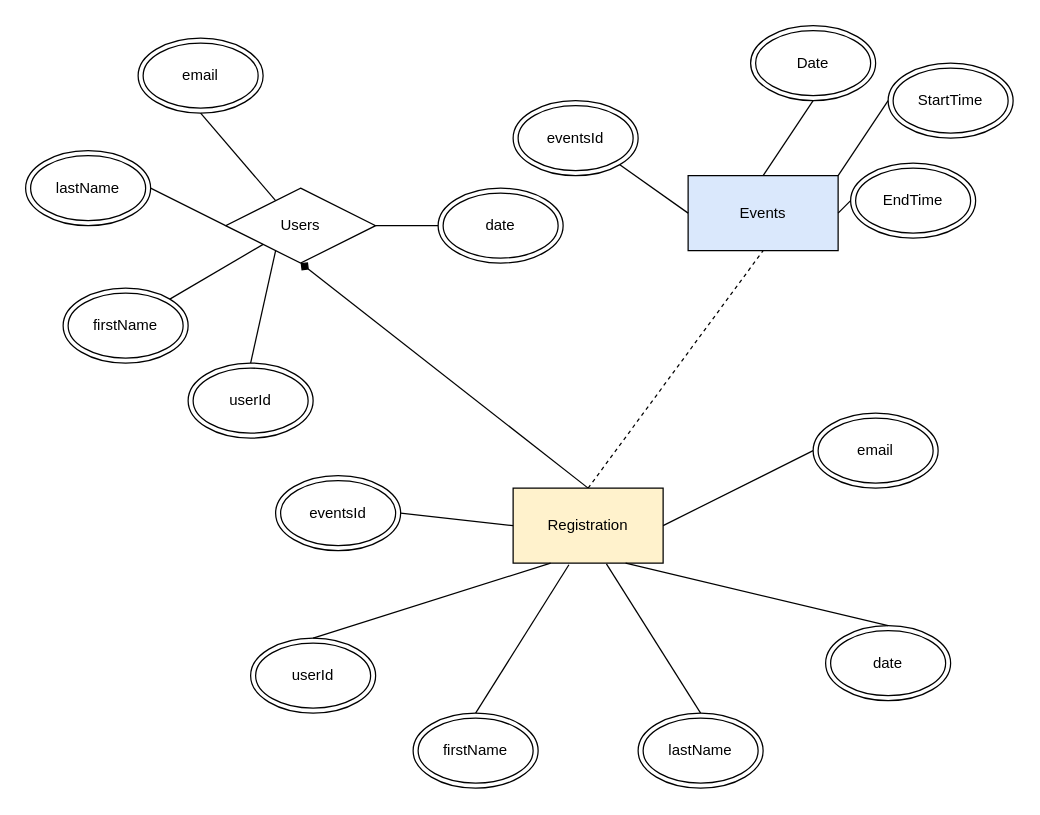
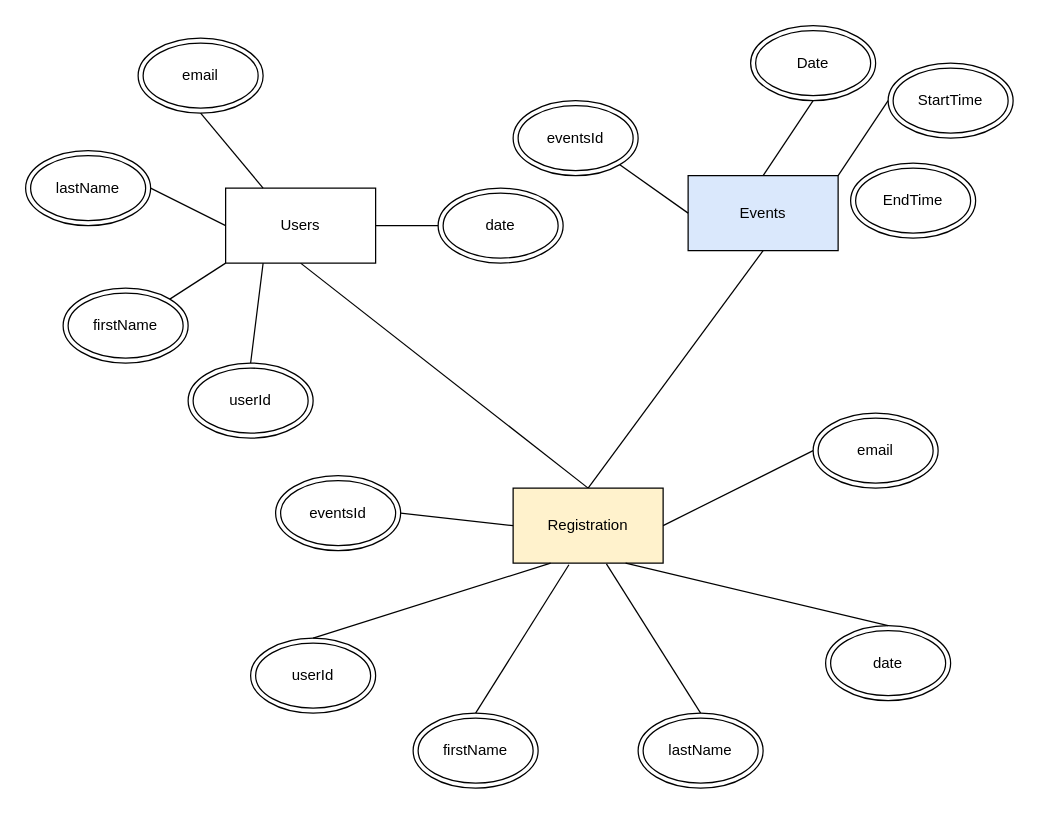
- <mxCell id="14" value="" style="endArrow=none;html=1;rounded=0;entryX=0;entryY=0.5;entryDx=0;entryDy=0;exitX=1;exitY=0.5;exitDx=0;exitDy=0;" parent="1" source="4" target="9" edge="1"><mxGeometry width="50" height="50" relative="1" as="geometry"><mxPoint x="620" y="210" as="sourcePoint" /><mxPoint x="670" y="160" as="targetPoint" /></mxGeometry></mxCell>
- <mxCell id="5" value="Users" style="rhombus;whiteSpace=wrap;html=1;" parent="1" vertex="1"><mxGeometry x="180" y="150" width="120" height="60" as="geometry" /></mxCell>
+ <mxCell id="5" value="Users" style="rounded=0;whiteSpace=wrap;html=1;" parent="1" vertex="1"><mxGeometry x="180" y="150" width="120" height="60" as="geometry" /></mxCell>
- <mxCell id="3" value="" style="endArrow=diamond;html=1;rounded=0;entryX=0.5;entryY=1;entryDx=0;entryDy=0;exitX=0.5;exitY=0;exitDx=0;exitDy=0;" parent="1" source="6" target="5" edge="1"><mxGeometry width="50" height="50" relative="1" as="geometry"><mxPoint x="260" y="340" as="sourcePoint" /><mxPoint x="160" y="210" as="targetPoint" /><Array as="points" /></mxGeometry></mxCell>
+ <mxCell id="3" value="" style="endArrow=none;html=1;rounded=0;entryX=0.5;entryY=1;entryDx=0;entryDy=0;exitX=0.5;exitY=0;exitDx=0;exitDy=0;" parent="1" source="6" target="5" edge="1"><mxGeometry width="50" height="50" relative="1" as="geometry"><mxPoint x="260" y="340" as="sourcePoint" /><mxPoint x="160" y="210" as="targetPoint" /><Array as="points" /></mxGeometry></mxCell>
- <mxCell id="2" value="" style="endArrow=none;html=1;rounded=0;exitX=0.5;exitY=0;exitDx=0;exitDy=0;entryX=0.5;entryY=1;entryDx=0;entryDy=0;dashed=1;" parent="1" source="6" target="4" edge="1"><mxGeometry width="50" height="50" relative="1" as="geometry"><mxPoint x="260" y="340" as="sourcePoint" /><mxPoint x="420" y="250" as="targetPoint" /></mxGeometry></mxCell>
+ <mxCell id="2" value="" style="endArrow=none;html=1;rounded=0;exitX=0.5;exitY=0;exitDx=0;exitDy=0;entryX=0.5;entryY=1;entryDx=0;entryDy=0;" parent="1" source="6" target="4" edge="1"><mxGeometry width="50" height="50" relative="1" as="geometry"><mxPoint x="260" y="340" as="sourcePoint" /><mxPoint x="420" y="250" as="targetPoint" /></mxGeometry></mxCell>
